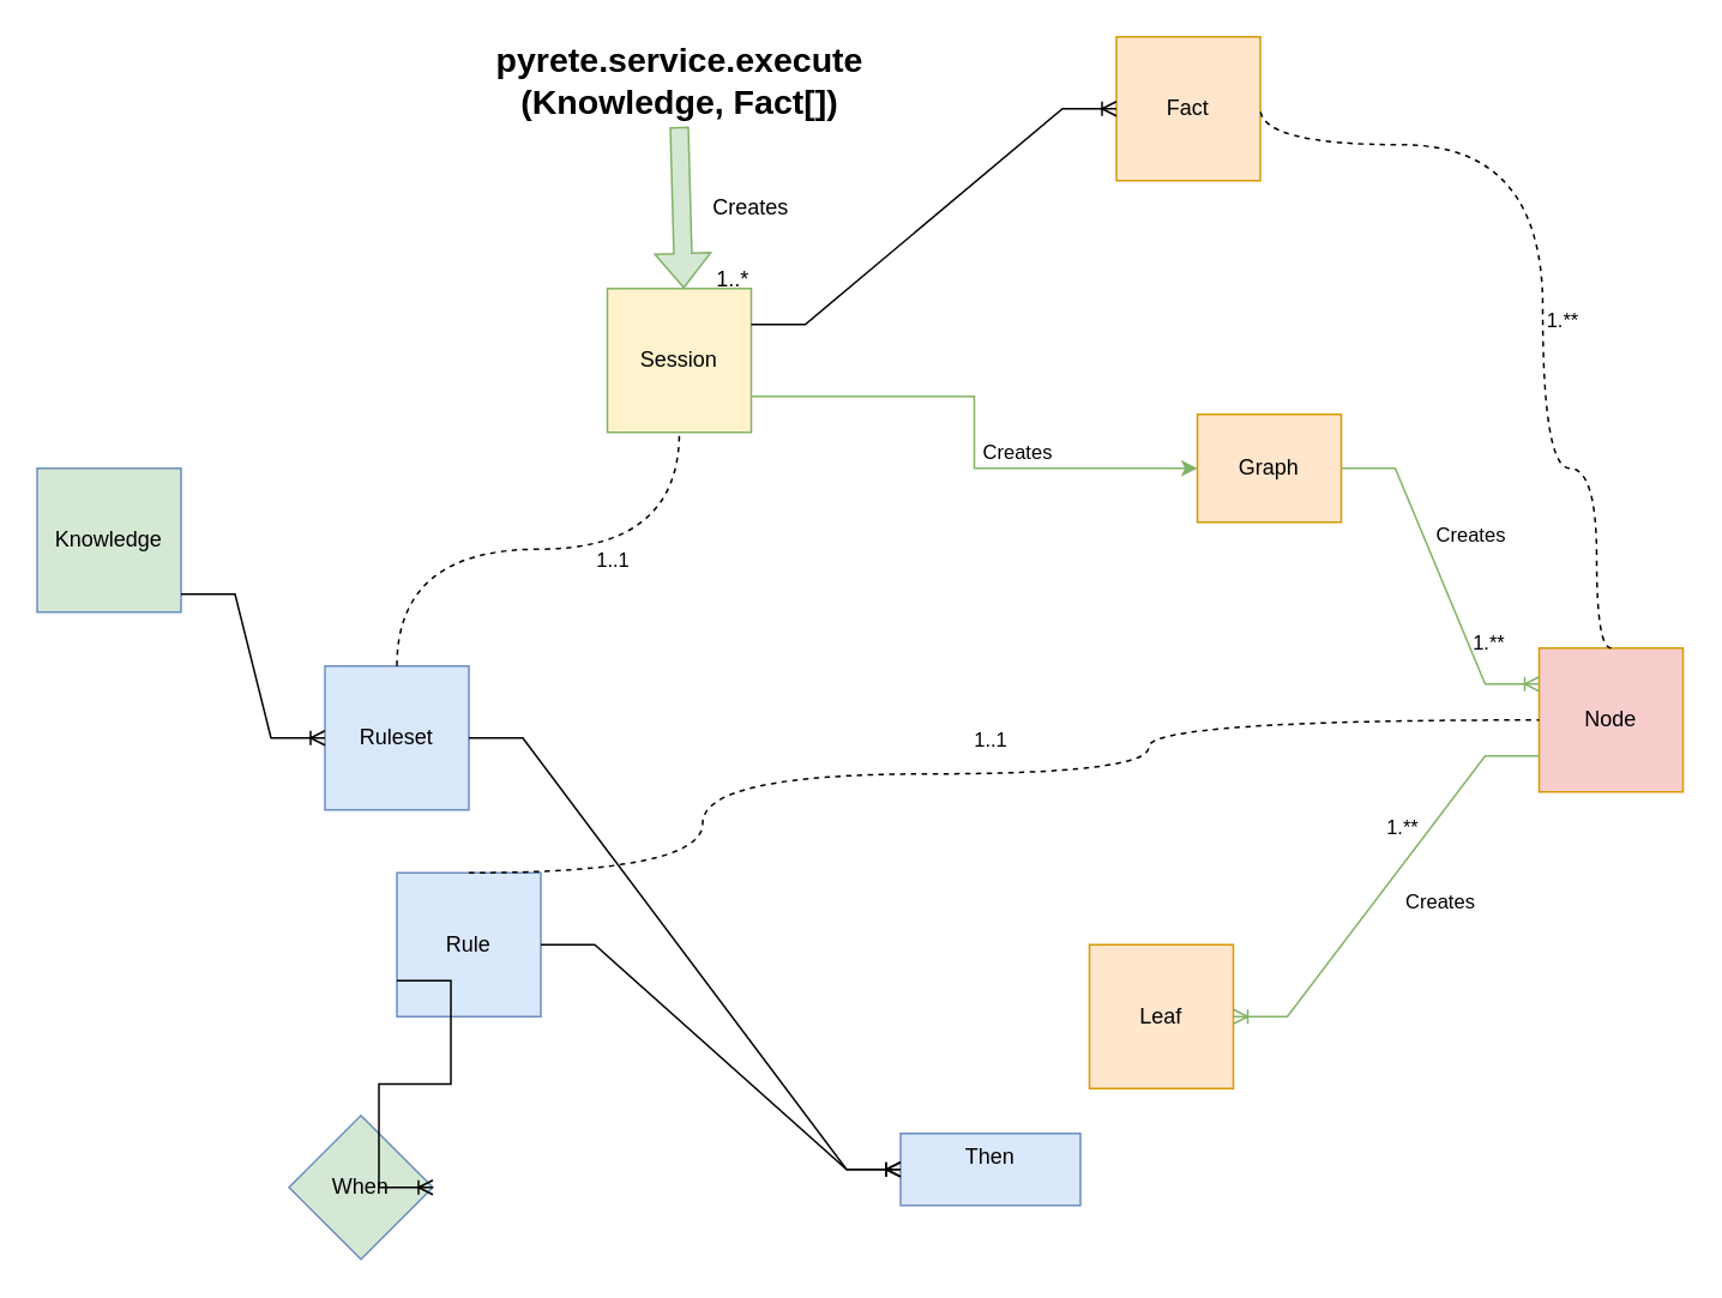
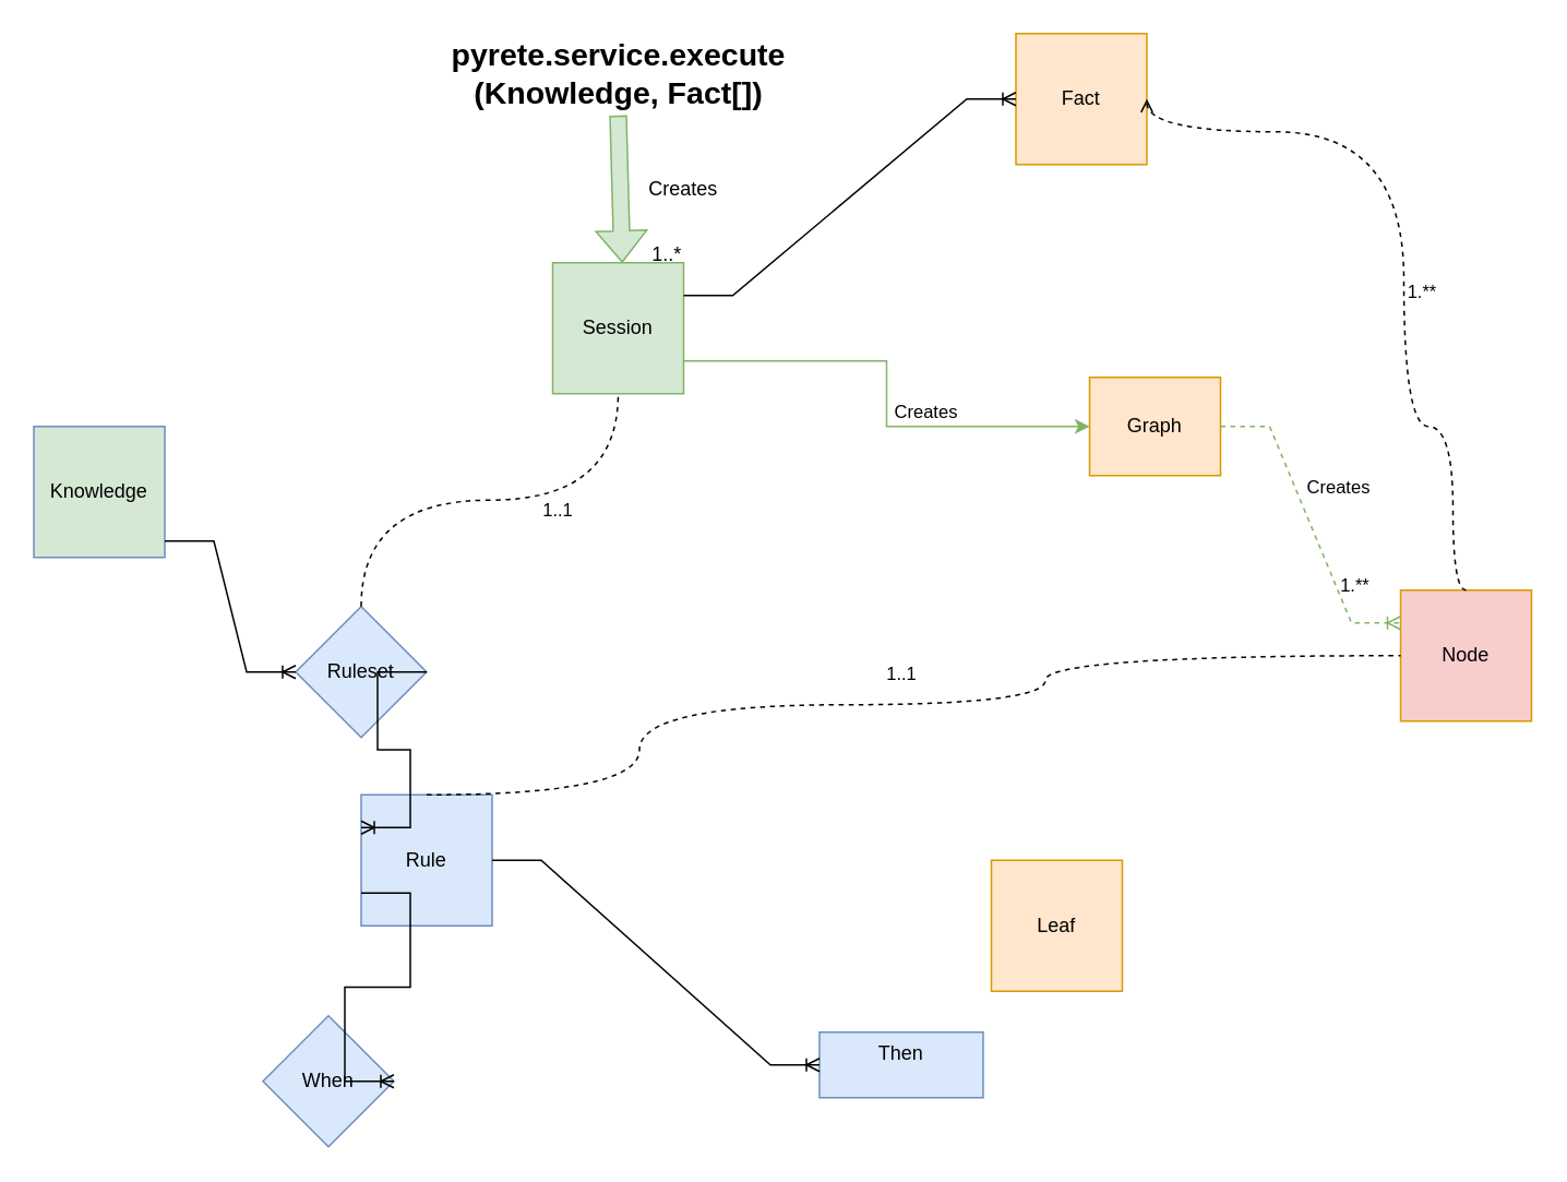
- <mxCell id="27" value="" style="endArrow=none;dashed=1;html=1;rounded=0;entryX=1;entryY=0.5;entryDx=0;entryDy=0;edgeStyle=orthogonalEdgeStyle;curved=1;exitX=0.5;exitY=0;exitDx=0;exitDy=0;" parent="1" source="12" target="10" edge="1"><mxGeometry width="50" height="50" relative="1" as="geometry"><mxPoint x="887" y="350" as="sourcePoint" /><mxPoint x="497" y="390" as="targetPoint" /><Array as="points"><mxPoint x="887" y="360" /><mxPoint x="887" y="260" /><mxPoint x="857" y="260" /><mxPoint x="857" y="80" /></Array></mxGeometry></mxCell>
+ <mxCell id="27" value="" style="endArrow=open;dashed=1;html=1;rounded=0;entryX=1;entryY=0.5;entryDx=0;entryDy=0;edgeStyle=orthogonalEdgeStyle;curved=1;exitX=0.5;exitY=0;exitDx=0;exitDy=0;" parent="1" source="12" target="10" edge="1"><mxGeometry width="50" height="50" relative="1" as="geometry"><mxPoint x="887" y="350" as="sourcePoint" /><mxPoint x="497" y="390" as="targetPoint" /><Array as="points"><mxPoint x="887" y="360" /><mxPoint x="887" y="260" /><mxPoint x="857" y="260" /><mxPoint x="857" y="80" /></Array></mxGeometry></mxCell>
- <mxCell id="9" value="Session" style="whiteSpace=wrap;html=1;aspect=fixed;fillColor=#fff2cc;strokeColor=#82b366;" parent="1" vertex="1"><mxGeometry x="337" y="160" width="80" height="80" as="geometry" /></mxCell>
+ <mxCell id="9" value="Session" style="whiteSpace=wrap;html=1;aspect=fixed;fillColor=#d5e8d4;strokeColor=#82b366;" parent="1" vertex="1"><mxGeometry x="337" y="160" width="80" height="80" as="geometry" /></mxCell>
- <mxCell id="14" value="" style="edgeStyle=entityRelationEdgeStyle;fontSize=12;html=1;endArrow=ERoneToMany;rounded=0;entryX=0;entryY=0.25;entryDx=0;entryDy=0;exitX=1;exitY=0.5;exitDx=0;exitDy=0;fillColor=#d5e8d4;strokeColor=#82b366;" parent="1" source="11" target="12" edge="1"><mxGeometry width="100" height="100" relative="1" as="geometry"><mxPoint x="550" y="490" as="sourcePoint" /><mxPoint x="650" y="390" as="targetPoint" /></mxGeometry></mxCell>
+ <mxCell id="14" value="" style="edgeStyle=entityRelationEdgeStyle;fontSize=12;html=1;endArrow=ERoneToMany;rounded=0;entryX=0;entryY=0.25;entryDx=0;entryDy=0;exitX=1;exitY=0.5;exitDx=0;exitDy=0;fillColor=#d5e8d4;strokeColor=#82b366;dashed=1;" parent="1" source="11" target="12" edge="1"><mxGeometry width="100" height="100" relative="1" as="geometry"><mxPoint x="550" y="490" as="sourcePoint" /><mxPoint x="650" y="390" as="targetPoint" /></mxGeometry></mxCell>
- <mxCell id="3" value="Ruleset" style="whiteSpace=wrap;html=1;aspect=fixed;fillColor=#dae8fc;strokeColor=#6c8ebf;" parent="1" vertex="1"><mxGeometry x="180" y="370" width="80" height="80" as="geometry" /></mxCell>
+ <mxCell id="3" value="Ruleset" style="rhombus;whiteSpace=wrap;html=1;aspect=fixed;fillColor=#dae8fc;strokeColor=#6c8ebf;" parent="1" vertex="1"><mxGeometry x="180" y="370" width="80" height="80" as="geometry" /></mxCell>
- <mxCell id="17" value="" style="edgeStyle=entityRelationEdgeStyle;fontSize=12;html=1;endArrow=ERoneToMany;rounded=0;exitX=0;exitY=0.75;exitDx=0;exitDy=0;entryX=1;entryY=0.5;entryDx=0;entryDy=0;fillColor=#d5e8d4;strokeColor=#82b366;" parent="1" source="12" target="13" edge="1"><mxGeometry width="100" height="100" relative="1" as="geometry"><mxPoint x="550" y="490" as="sourcePoint" /><mxPoint x="650" y="390" as="targetPoint" /></mxGeometry></mxCell>
- <mxCell id="18" value="Creates" style="edgeLabel;html=1;align=center;verticalAlign=middle;resizable=0;points=[];" parent="17" vertex="1" connectable="0"><mxGeometry x="-0.092" y="4" relative="1" as="geometry"><mxPoint x="20" y="14" as="offset" /></mxGeometry></mxCell>
- <mxCell id="19" value="1.**" style="edgeLabel;html=1;align=center;verticalAlign=middle;resizable=0;points=[];" parent="17" vertex="1" connectable="0"><mxGeometry x="-0.365" y="4" relative="1" as="geometry"><mxPoint x="-21" as="offset" /></mxGeometry></mxCell>
- <mxCell id="22" value="" style="edgeStyle=entityRelationEdgeStyle;fontSize=12;html=1;endArrow=ERoneToMany;rounded=0;exitX=1;exitY=0.5;exitDx=0;exitDy=0;" parent="1" source="3" target="6" edge="1"><mxGeometry width="100" height="100" relative="1" as="geometry"><mxPoint x="370" y="690" as="sourcePoint" /><mxPoint x="470" y="590" as="targetPoint" /></mxGeometry></mxCell>
+ <mxCell id="22" value="" style="edgeStyle=entityRelationEdgeStyle;fontSize=12;html=1;endArrow=ERoneToMany;rounded=0;exitX=1;exitY=0.5;exitDx=0;exitDy=0;entryX=0;entryY=0.25;entryDx=0;entryDy=0;" parent="1" source="3" target="4" edge="1"><mxGeometry width="100" height="100" relative="1" as="geometry"><mxPoint x="370" y="690" as="sourcePoint" /><mxPoint x="470" y="590" as="targetPoint" /></mxGeometry></mxCell>
- <mxCell id="5" value="When" style="rhombus;whiteSpace=wrap;html=1;fillColor=#d5e8d4;strokeColor=#6c8ebf;" parent="1" vertex="1"><mxGeometry x="160" y="620" width="80" height="80" as="geometry" /></mxCell>
+ <mxCell id="5" value="When" style="rhombus;whiteSpace=wrap;html=1;fillColor=#dae8fc;strokeColor=#6c8ebf;" parent="1" vertex="1"><mxGeometry x="160" y="620" width="80" height="80" as="geometry" /></mxCell>
